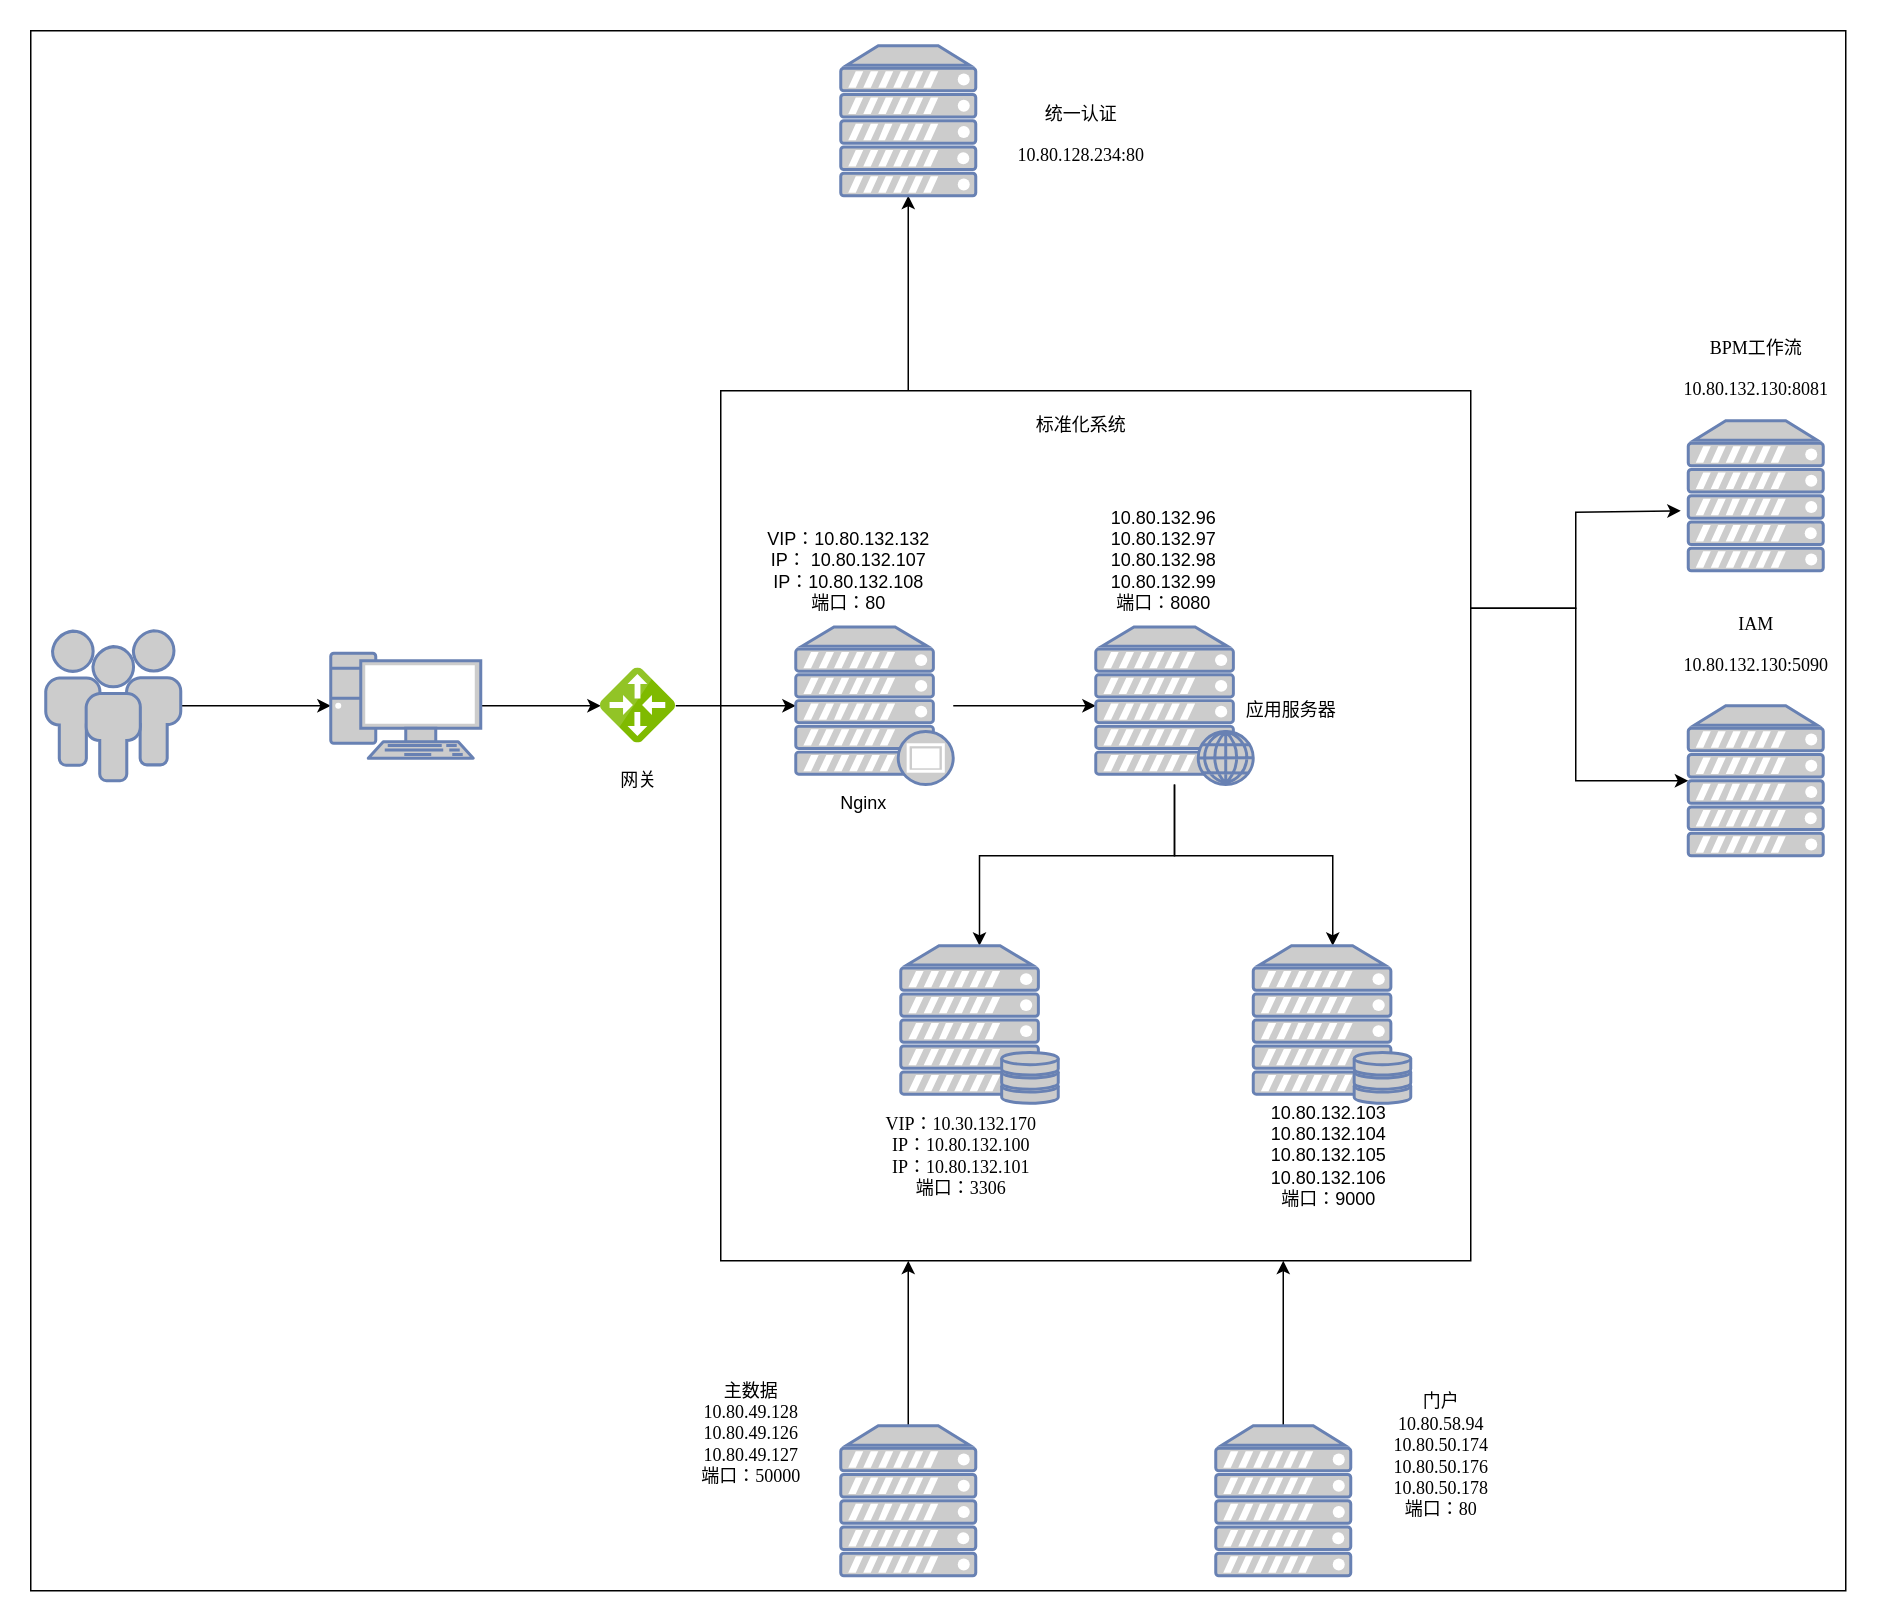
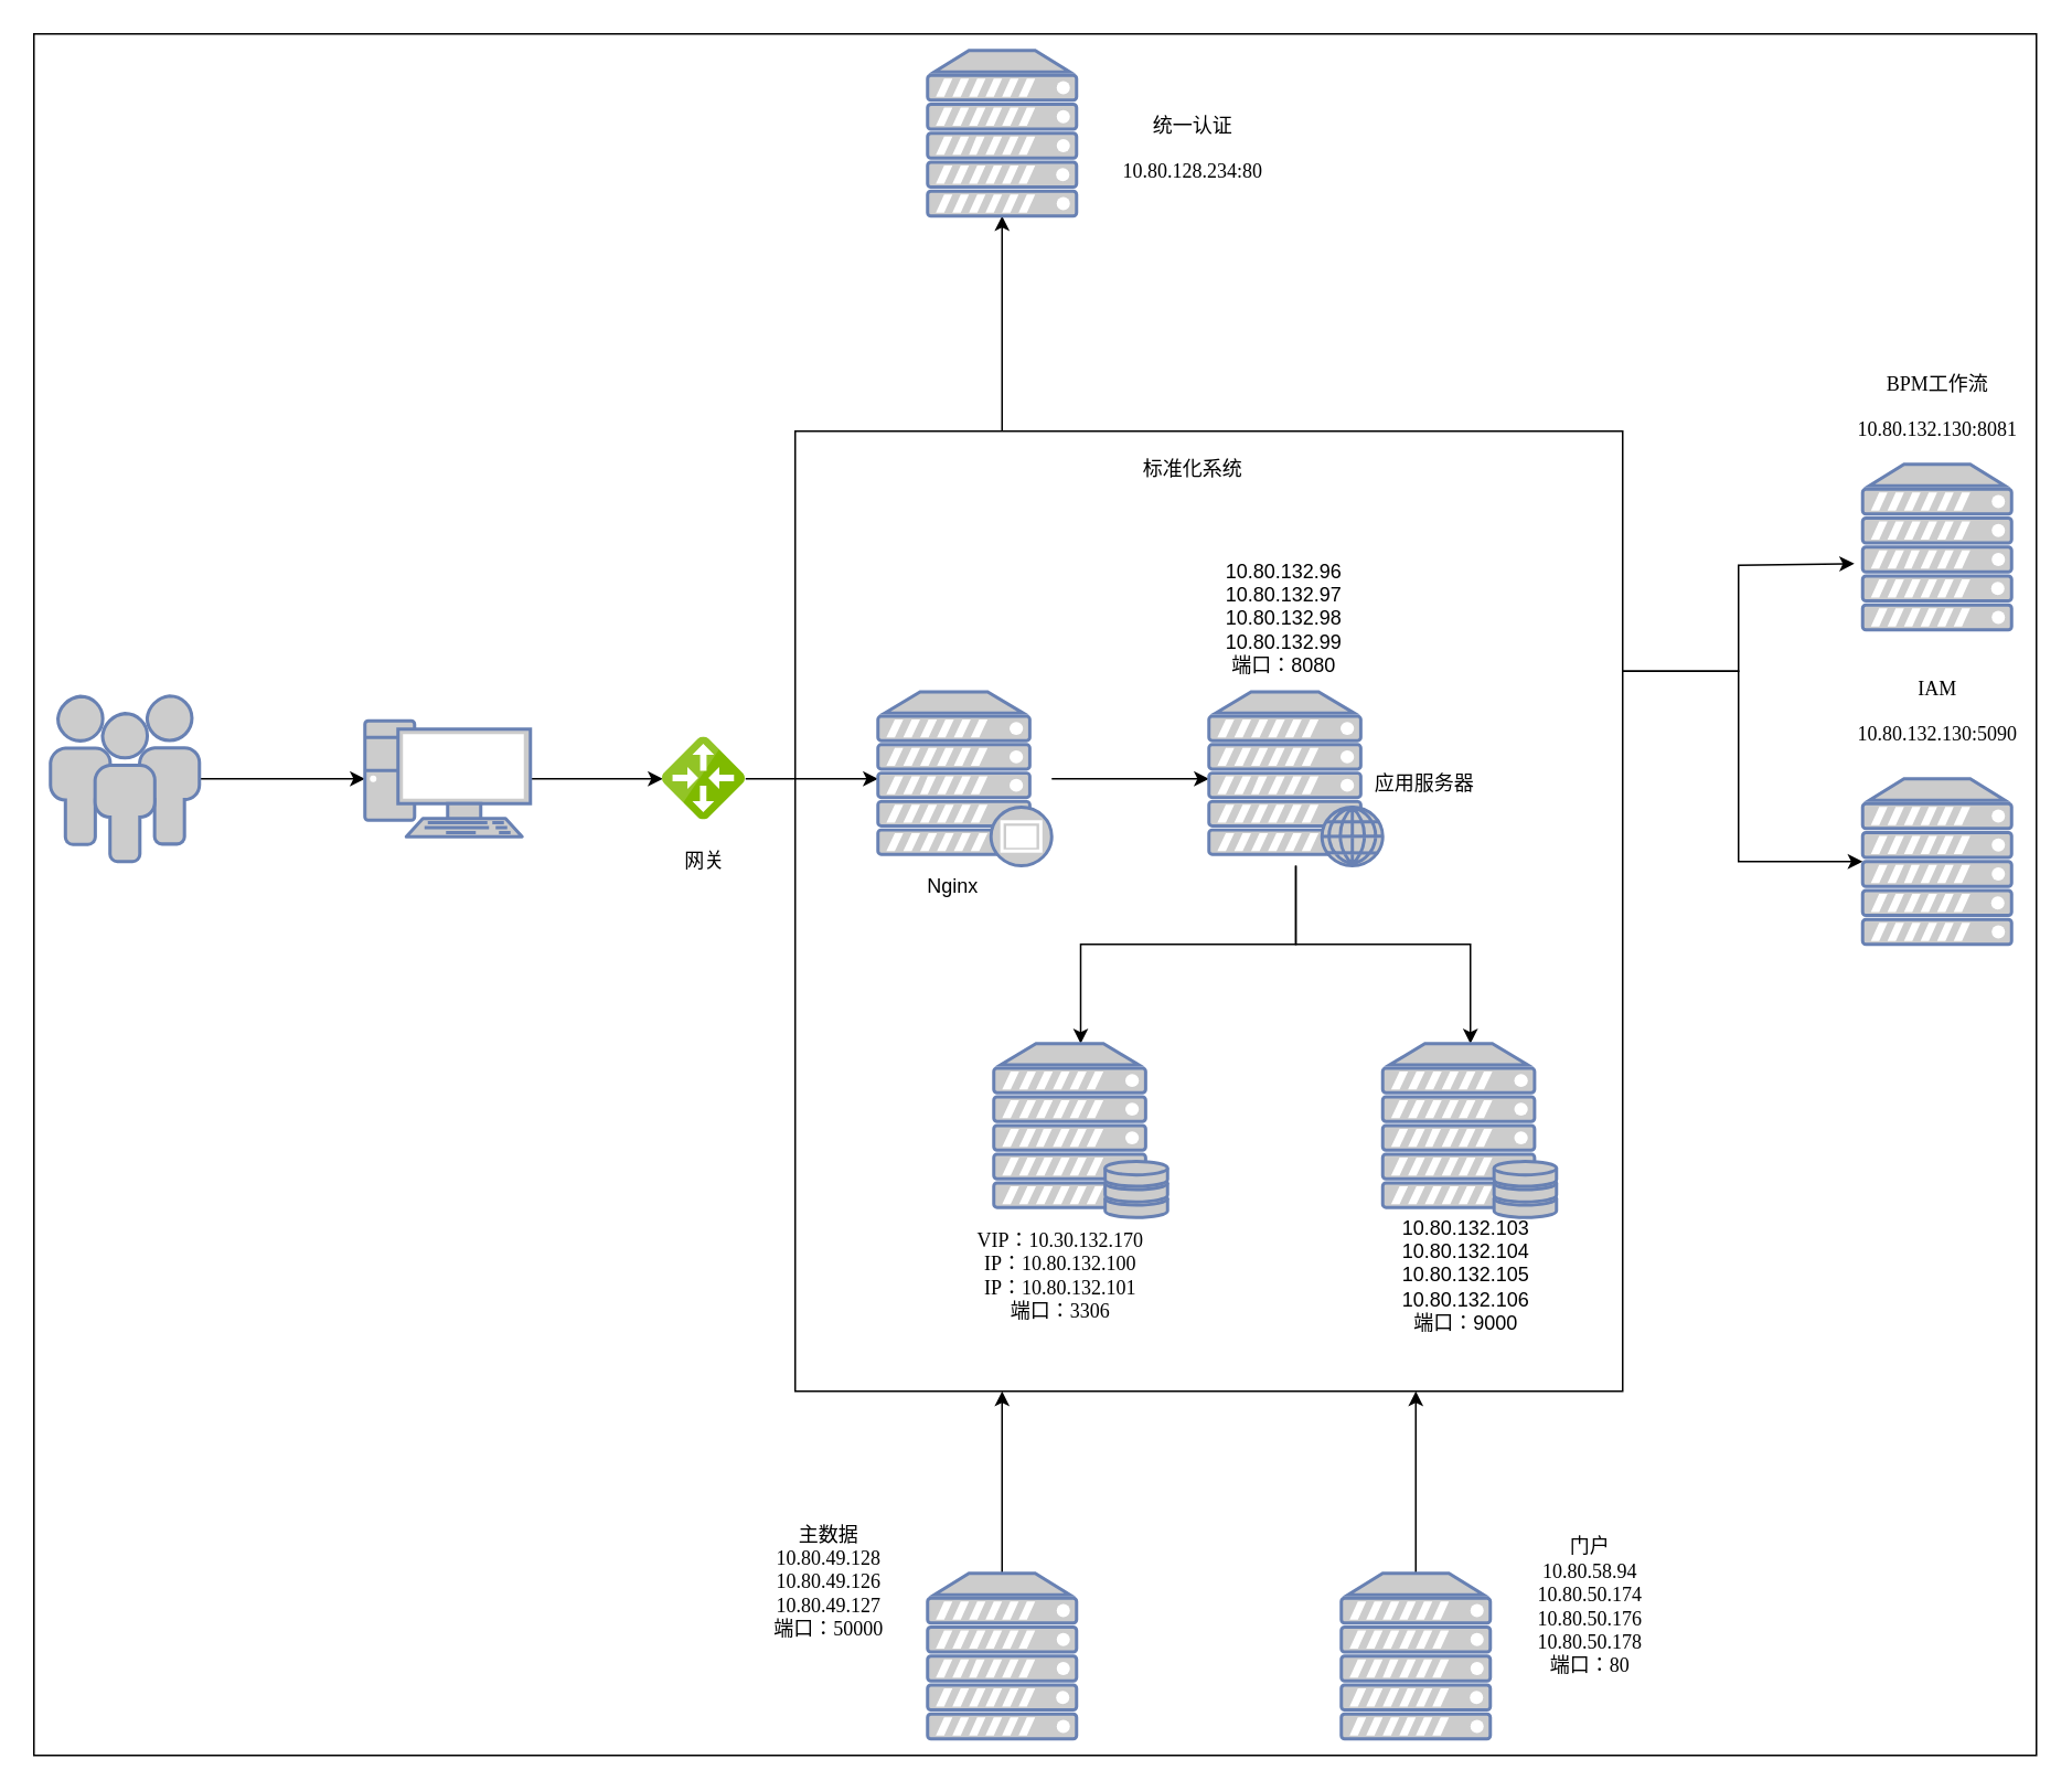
- <mxCell id="21" value="VIP：10.80.132.132&lt;br&gt;IP：&amp;nbsp;10.80.132.107&lt;br&gt;IP：10.80.132.108&lt;br&gt;端口：80" style="text;html=1;align=center;verticalAlign=middle;resizable=0;points=[];autosize=1;strokeColor=none;fillColor=none;" vertex="1" parent="1"><mxGeometry x="500" y="345" width="130" height="70" as="geometry" /></mxCell>
